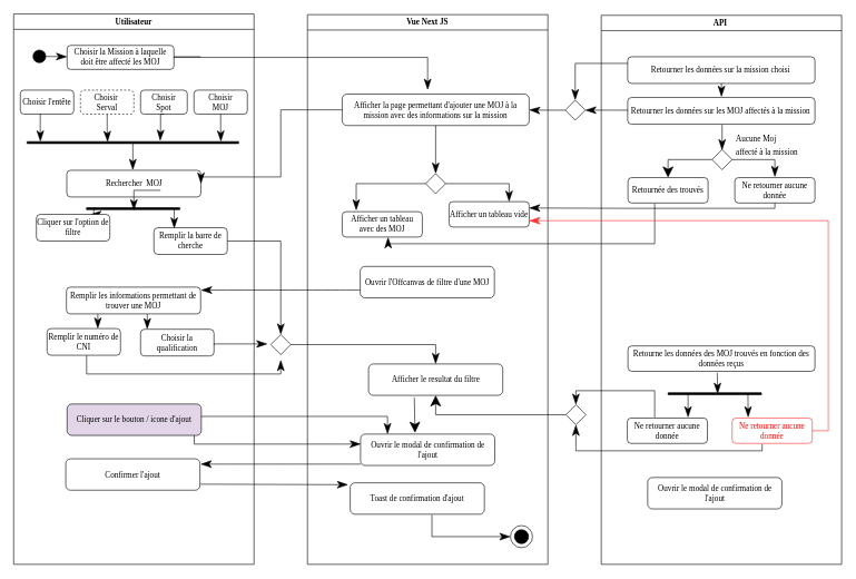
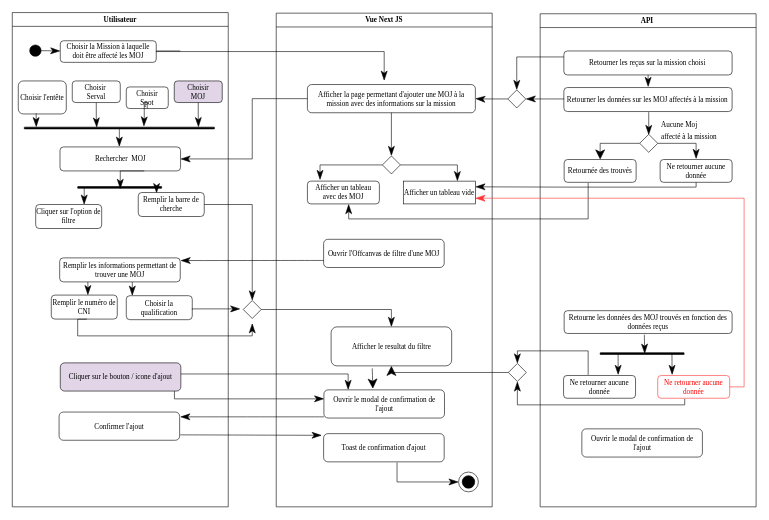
- <mxCell id="46" value="Retourner les données sur la mission choisi&amp;nbsp;" style="rounded=1;whiteSpace=wrap;html=1;fontFamily=Architects Daughter;fontSource=https%3A%2F%2Ffonts.googleapis.com%2Fcss%3Ffamily%3DArchitects%2BDaughter;" vertex="1" parent="45"><mxGeometry x="39.5" y="62" width="280.5" height="40" as="geometry" /></mxCell>
+ <mxCell id="46" value="Retourner les reçus sur la mission choisi&amp;nbsp;" style="rounded=1;whiteSpace=wrap;html=1;fontFamily=Architects Daughter;fontSource=https%3A%2F%2Ffonts.googleapis.com%2Fcss%3Ffamily%3DArchitects%2BDaughter;" vertex="1" parent="45"><mxGeometry x="39.5" y="62" width="280.5" height="40" as="geometry" /></mxCell>
- <mxCell id="17" value="Choisir l'entête" style="rounded=1;whiteSpace=wrap;html=1;fontFamily=Architects Daughter;fontSource=https%3A%2F%2Ffonts.googleapis.com%2Fcss%3Ffamily%3DArchitects%2BDaughter;" vertex="1" parent="2"><mxGeometry x="10" y="114" width="80" height="36" as="geometry" /></mxCell>
+ <mxCell id="17" value="Choisir l'entête" style="rounded=1;whiteSpace=wrap;html=1;fontFamily=Architects Daughter;fontSource=https%3A%2F%2Ffonts.googleapis.com%2Fcss%3Ffamily%3DArchitects%2BDaughter;" vertex="1" parent="2"><mxGeometry x="10" y="114" width="80" height="55" as="geometry" /></mxCell>
- <mxCell id="18" value="Choisir&amp;nbsp;&lt;div&gt;Serval&lt;/div&gt;" style="rounded=1;whiteSpace=wrap;html=1;fontFamily=Architects Daughter;fontSource=https%3A%2F%2Ffonts.googleapis.com%2Fcss%3Ffamily%3DArchitects%2BDaughter;dashed=1;" vertex="1" parent="2"><mxGeometry x="100" y="114" width="80" height="36" as="geometry" /></mxCell>
+ <mxCell id="18" value="Choisir&amp;nbsp;&lt;div&gt;Serval&lt;/div&gt;" style="rounded=1;whiteSpace=wrap;html=1;fontFamily=Architects Daughter;fontSource=https%3A%2F%2Ffonts.googleapis.com%2Fcss%3Ffamily%3DArchitects%2BDaughter;" vertex="1" parent="2"><mxGeometry x="100" y="114" width="80" height="36" as="geometry" /></mxCell>
- <mxCell id="19" value="Choisir&lt;div&gt;Spot&lt;/div&gt;" style="rounded=1;whiteSpace=wrap;html=1;fontFamily=Architects Daughter;fontSource=https%3A%2F%2Ffonts.googleapis.com%2Fcss%3Ffamily%3DArchitects%2BDaughter;" vertex="1" parent="2"><mxGeometry x="190" y="114" width="70" height="36" as="geometry" /></mxCell>
+ <mxCell id="19" value="Choisir&lt;div&gt;Spot&lt;/div&gt;" style="rounded=1;whiteSpace=wrap;html=1;fontFamily=Architects Daughter;fontSource=https%3A%2F%2Ffonts.googleapis.com%2Fcss%3Ffamily%3DArchitects%2BDaughter;" vertex="1" parent="2"><mxGeometry x="190" y="124" width="70" height="36" as="geometry" /></mxCell>
- <mxCell id="20" value="Choisir&lt;div&gt;MOJ&lt;/div&gt;" style="rounded=1;whiteSpace=wrap;html=1;fontFamily=Architects Daughter;fontSource=https%3A%2F%2Ffonts.googleapis.com%2Fcss%3Ffamily%3DArchitects%2BDaughter;" vertex="1" parent="2"><mxGeometry x="270" y="114" width="80" height="36" as="geometry" /></mxCell>
+ <mxCell id="20" value="Choisir&lt;div&gt;MOJ&lt;/div&gt;" style="rounded=1;whiteSpace=wrap;html=1;fontFamily=Architects Daughter;fontSource=https%3A%2F%2Ffonts.googleapis.com%2Fcss%3Ffamily%3DArchitects%2BDaughter;fillColor=#e1d5e7;" vertex="1" parent="2"><mxGeometry x="270" y="114" width="80" height="36" as="geometry" /></mxCell>
- <mxCell id="6" value="Rechercher &lt;span style=&quot;background-color: initial;&quot;&gt;&amp;nbsp;MOJ&lt;/span&gt;" style="rounded=1;whiteSpace=wrap;html=1;fontFamily=Architects Daughter;fontSource=https%3A%2F%2Ffonts.googleapis.com%2Fcss%3Ffamily%3DArchitects%2BDaughter;" vertex="1" parent="2"><mxGeometry x="79.5" y="234" width="201" height="40" as="geometry" /></mxCell>
+ <mxCell id="6" value="Rechercher &lt;span style=&quot;background-color: initial;&quot;&gt;&amp;nbsp;MOJ&lt;/span&gt;" style="rounded=1;whiteSpace=wrap;html=1;fontFamily=Architects Daughter;fontSource=https%3A%2F%2Ffonts.googleapis.com%2Fcss%3Ffamily%3DArchitects%2BDaughter;" vertex="1" parent="2"><mxGeometry x="79.5" y="224" width="201" height="40" as="geometry" /></mxCell>
- <mxCell id="33" value="Afficher un tableau vide" style="rounded=1;whiteSpace=wrap;html=1;fontFamily=Architects Daughter;fontSource=https%3A%2F%2Ffonts.googleapis.com%2Fcss%3Ffamily%3DArchitects%2BDaughter;" vertex="1" parent="29"><mxGeometry x="212" y="280" width="120" height="38" as="geometry" /></mxCell>
+ <mxCell id="33" value="Afficher un tableau vide" style="whiteSpace=wrap;html=1;fontFamily=Architects Daughter;fontSource=https%3A%2F%2Ffonts.googleapis.com%2Fcss%3Ffamily%3DArchitects%2BDaughter;rounded=0;" vertex="1" parent="29"><mxGeometry x="212" y="280" width="120" height="38" as="geometry" /></mxCell>
- <mxCell id="32" value="Afficher un tableau avec des MOJ" style="rounded=1;whiteSpace=wrap;html=1;fontFamily=Architects Daughter;fontSource=https%3A%2F%2Ffonts.googleapis.com%2Fcss%3Ffamily%3DArchitects%2BDaughter;" vertex="1" parent="29"><mxGeometry x="52" y="295" width="120" height="38" as="geometry" /></mxCell>
+ <mxCell id="32" value="Afficher un tableau avec des MOJ" style="rounded=1;whiteSpace=wrap;html=1;fontFamily=Architects Daughter;fontSource=https%3A%2F%2Ffonts.googleapis.com%2Fcss%3Ffamily%3DArchitects%2BDaughter;" vertex="1" parent="29"><mxGeometry x="52" y="280" width="120" height="38" as="geometry" /></mxCell>
- <mxCell id="15" value="Cliquer sur l'option de filtre" style="rounded=1;whiteSpace=wrap;html=1;fontFamily=Architects Daughter;fontSource=https%3A%2F%2Ffonts.googleapis.com%2Fcss%3Ffamily%3DArchitects%2BDaughter;" vertex="1" parent="2"><mxGeometry x="34" y="300" width="110" height="40" as="geometry" /></mxCell>
+ <mxCell id="15" value="Cliquer sur l'option de filtre" style="rounded=1;whiteSpace=wrap;html=1;fontFamily=Architects Daughter;fontSource=https%3A%2F%2Ffonts.googleapis.com%2Fcss%3Ffamily%3DArchitects%2BDaughter;" vertex="1" parent="2"><mxGeometry x="39" y="320" width="110" height="40" as="geometry" /></mxCell>
- <mxCell id="16" value="Remplir la barre de cherche" style="rounded=1;whiteSpace=wrap;html=1;fontFamily=Architects Daughter;fontSource=https%3A%2F%2Ffonts.googleapis.com%2Fcss%3Ffamily%3DArchitects%2BDaughter;" vertex="1" parent="2"><mxGeometry x="210" y="320" width="110" height="40" as="geometry" /></mxCell>
+ <mxCell id="16" value="Remplir la barre de cherche" style="rounded=1;whiteSpace=wrap;html=1;fontFamily=Architects Daughter;fontSource=https%3A%2F%2Ffonts.googleapis.com%2Fcss%3Ffamily%3DArchitects%2BDaughter;" vertex="1" parent="2"><mxGeometry x="210" y="300" width="110" height="40" as="geometry" /></mxCell>
- <mxCell id="7" value="Remplir le numéro de CNI" style="rounded=1;whiteSpace=wrap;html=1;fontFamily=Architects Daughter;fontSource=https%3A%2F%2Ffonts.googleapis.com%2Fcss%3Ffamily%3DArchitects%2BDaughter;" vertex="1" parent="2"><mxGeometry x="50" y="471" width="110" height="40" as="geometry" /></mxCell>
+ <mxCell id="7" value="Remplir le numéro de CNI" style="rounded=1;whiteSpace=wrap;html=1;fontFamily=Architects Daughter;fontSource=https%3A%2F%2Ffonts.googleapis.com%2Fcss%3Ffamily%3DArchitects%2BDaughter;" vertex="1" parent="2"><mxGeometry x="65" y="471" width="110" height="40" as="geometry" /></mxCell>
- <mxCell id="38" value="Afficher le resultat du filtre" style="rounded=1;whiteSpace=wrap;html=1;fontFamily=Architects Daughter;fontSource=https%3A%2F%2Ffonts.googleapis.com%2Fcss%3Ffamily%3DArchitects%2BDaughter;" vertex="1" parent="29"><mxGeometry x="91.5" y="523" width="201" height="47" as="geometry" /></mxCell>
+ <mxCell id="38" value="Afficher le resultat du filtre" style="rounded=1;whiteSpace=wrap;html=1;fontFamily=Architects Daughter;fontSource=https%3A%2F%2Ffonts.googleapis.com%2Fcss%3Ffamily%3DArchitects%2BDaughter;" vertex="1" parent="29"><mxGeometry x="91.5" y="523" width="201" height="65" as="geometry" /></mxCell>
- <mxCell id="41" value="Toast de confirmation d'ajout" style="rounded=1;whiteSpace=wrap;html=1;fontFamily=Architects Daughter;fontSource=https%3A%2F%2Ffonts.googleapis.com%2Fcss%3Ffamily%3DArchitects%2BDaughter;" vertex="1" parent="29"><mxGeometry x="64" y="701" width="201" height="47" as="geometry" /></mxCell>
+ <mxCell id="41" value="Toast de confirmation d'ajout" style="rounded=1;whiteSpace=wrap;html=1;fontFamily=Architects Daughter;fontSource=https%3A%2F%2Ffonts.googleapis.com%2Fcss%3Ffamily%3DArchitects%2BDaughter;" vertex="1" parent="29"><mxGeometry x="79" y="701" width="201" height="47" as="geometry" /></mxCell>
